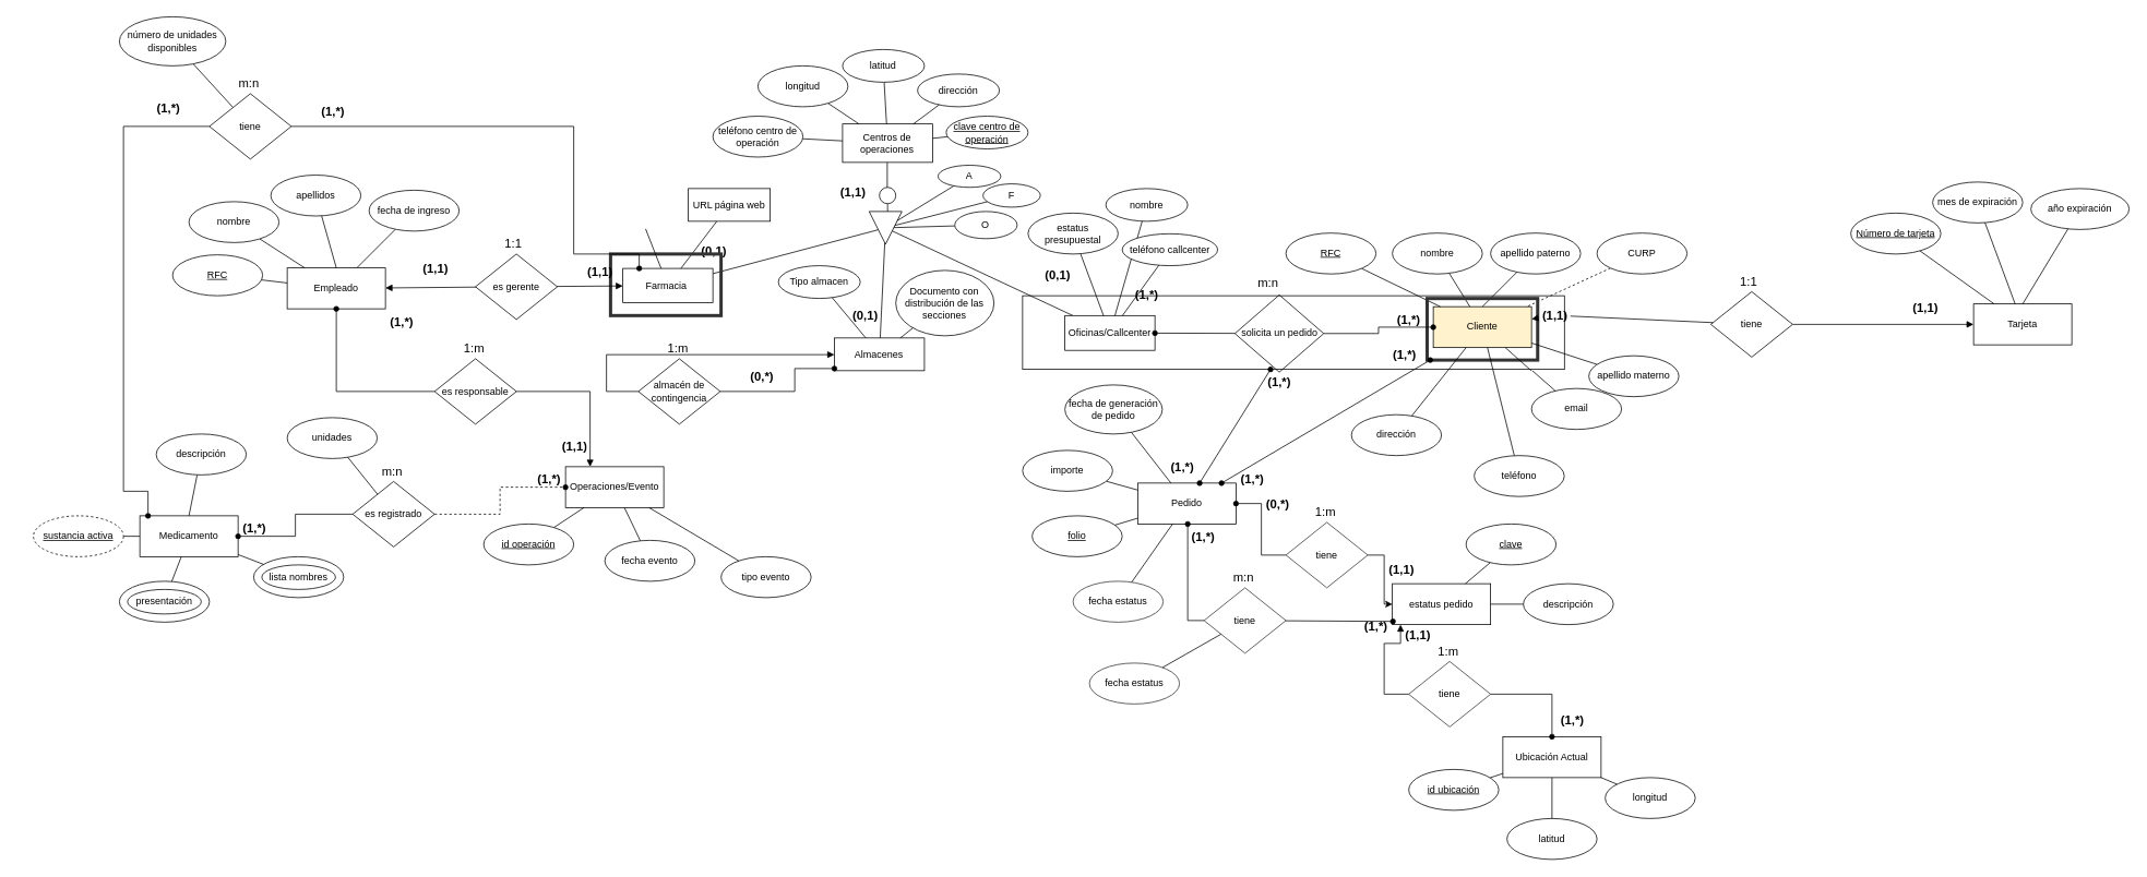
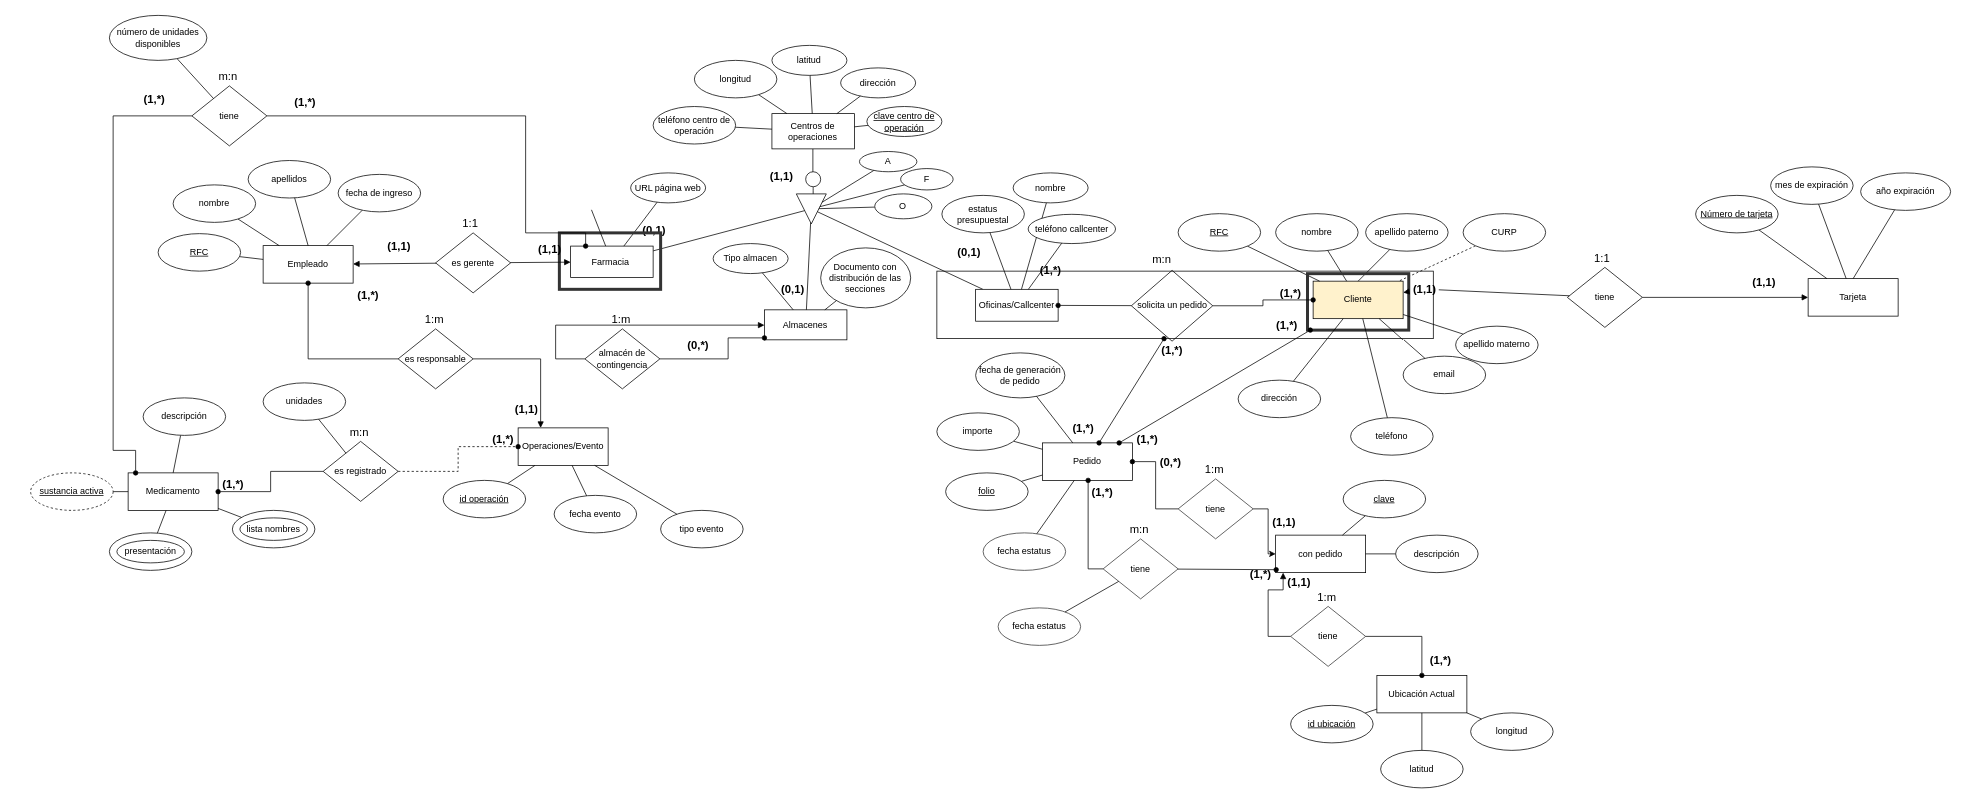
- <mxCell id="39" value="URL página web" style="whiteSpace=wrap;html=1;align=center;rounded=0;" vertex="1" parent="2"><mxGeometry x="20" y="110" width="100" height="40" as="geometry" /></mxCell>
+ <mxCell id="39" value="URL página web" style="ellipse;whiteSpace=wrap;html=1;align=center;" vertex="1" parent="2"><mxGeometry x="20" y="110" width="100" height="40" as="geometry" /></mxCell>
- <mxCell id="238" value="estatus pedido" style="whiteSpace=wrap;html=1;align=center;" vertex="1" parent="1"><mxGeometry x="1700" y="713" width="120" height="50" as="geometry" /></mxCell>
+ <mxCell id="238" value="con pedido" style="whiteSpace=wrap;html=1;align=center;" vertex="1" parent="1"><mxGeometry x="1700" y="713" width="120" height="50" as="geometry" /></mxCell>
